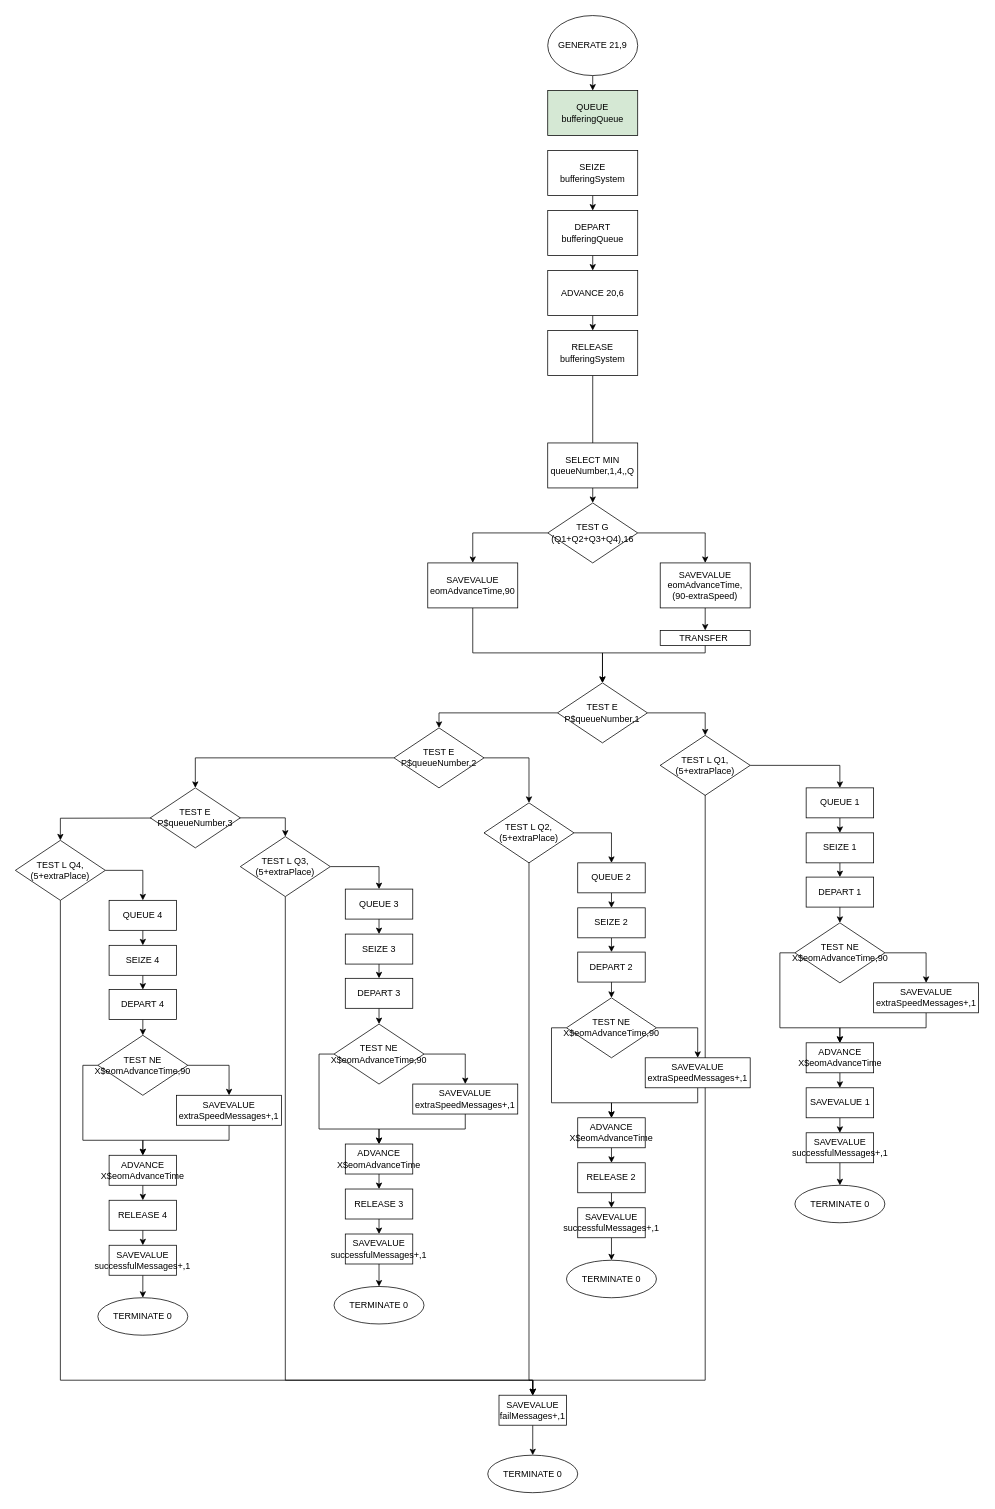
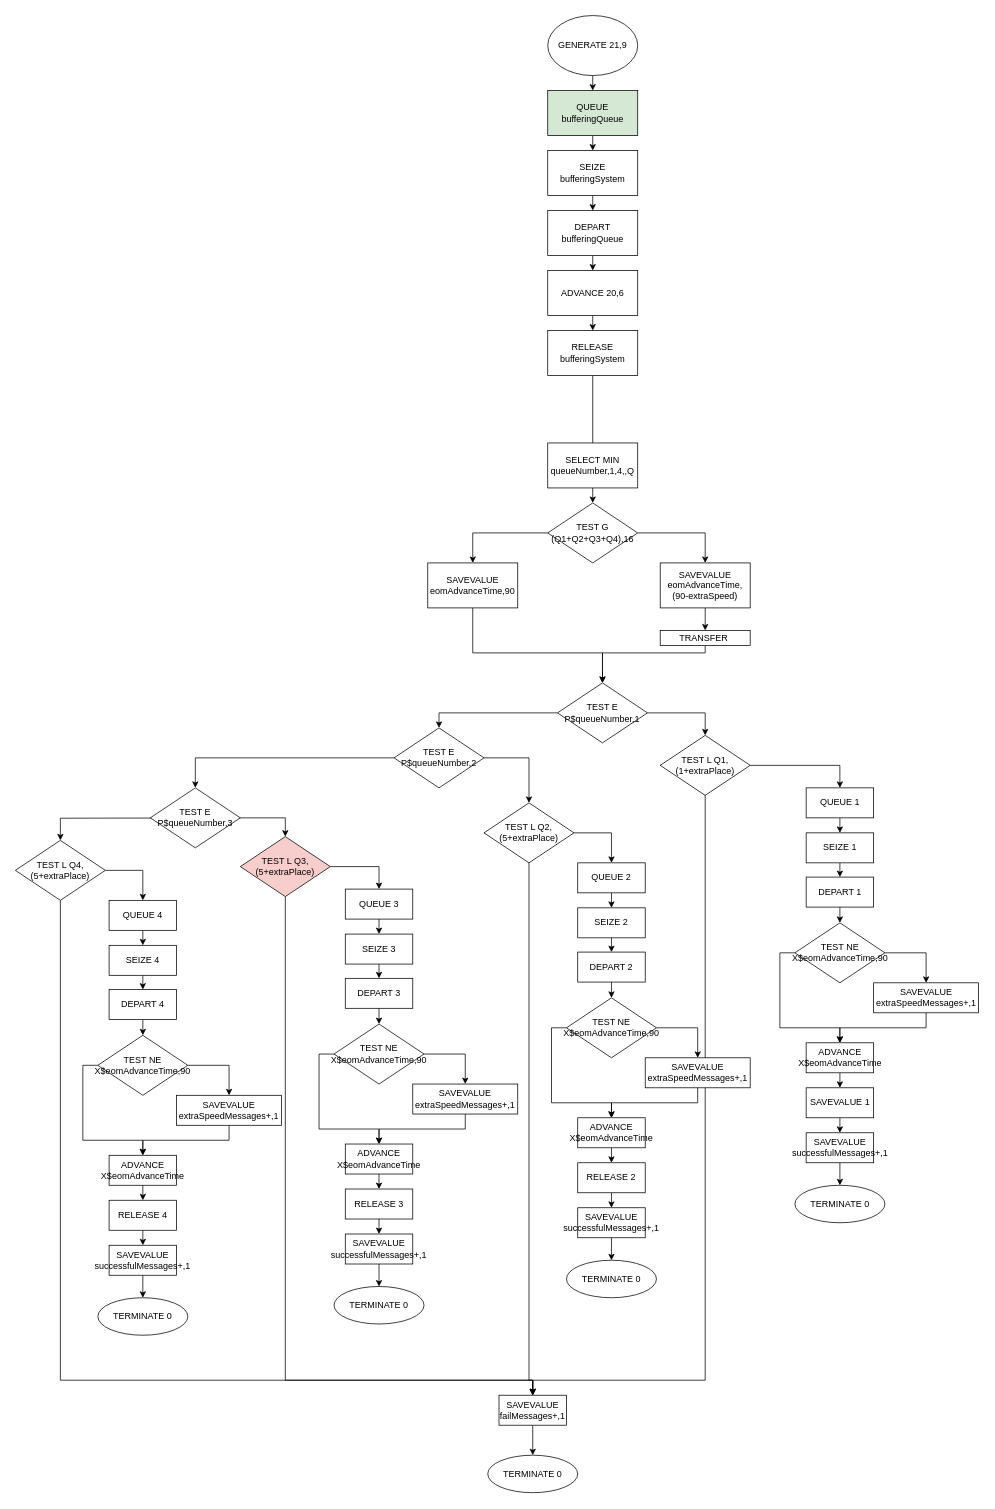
+ <mxCell id="4" style="edgeStyle=orthogonalEdgeStyle;rounded=0;orthogonalLoop=1;jettySize=auto;html=1;exitX=0.5;exitY=1;exitDx=0;exitDy=0;entryX=0.5;entryY=0;entryDx=0;entryDy=0;" edge="1" parent="1" source="5" target="7"><mxGeometry relative="1" as="geometry" /></mxCell>
- <mxCell id="30" value="TEST L Q1,(5+extraPlace)" style="rhombus;whiteSpace=wrap;html=1;" vertex="1" parent="1"><mxGeometry x="880" y="980" width="120" height="80" as="geometry" /></mxCell>
+ <mxCell id="30" value="TEST L Q1,(1+extraPlace)" style="rhombus;whiteSpace=wrap;html=1;" vertex="1" parent="1"><mxGeometry x="880" y="980" width="120" height="80" as="geometry" /></mxCell>
- <mxCell id="78" value="TEST L Q3,(5+extraPlace)" style="rhombus;whiteSpace=wrap;html=1;" vertex="1" parent="1"><mxGeometry x="320" y="1115" width="120" height="80" as="geometry" /></mxCell>
+ <mxCell id="78" value="TEST L Q3,(5+extraPlace)" style="rhombus;whiteSpace=wrap;html=1;fillColor=#f8cecc;" vertex="1" parent="1"><mxGeometry x="320" y="1115" width="120" height="80" as="geometry" /></mxCell>
